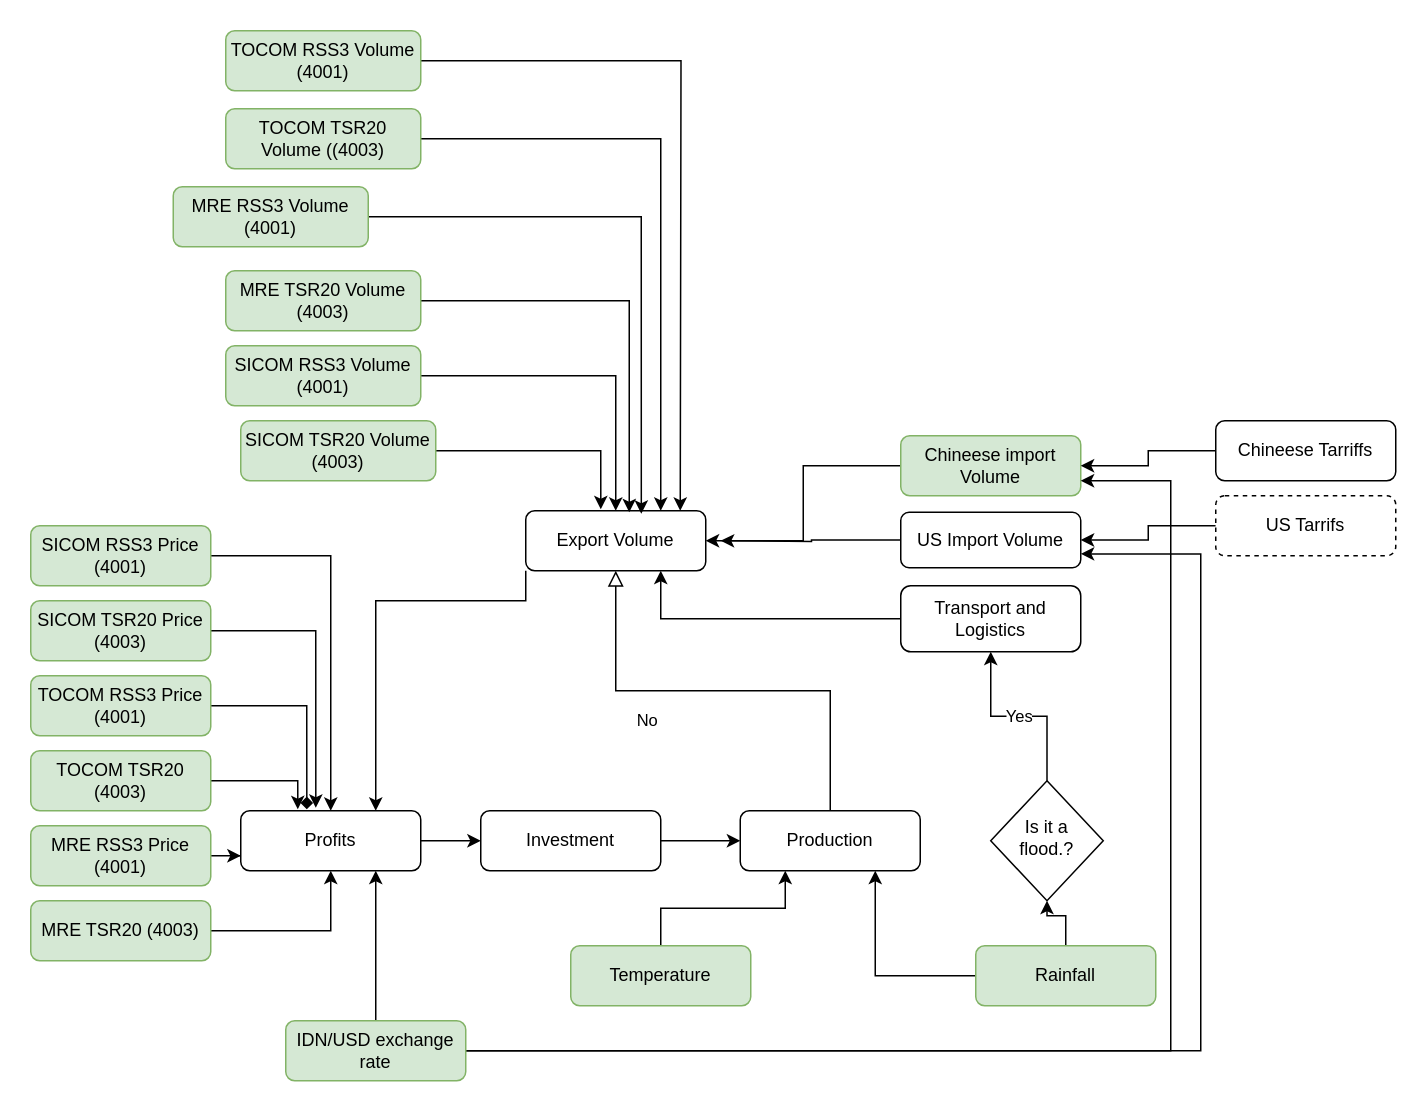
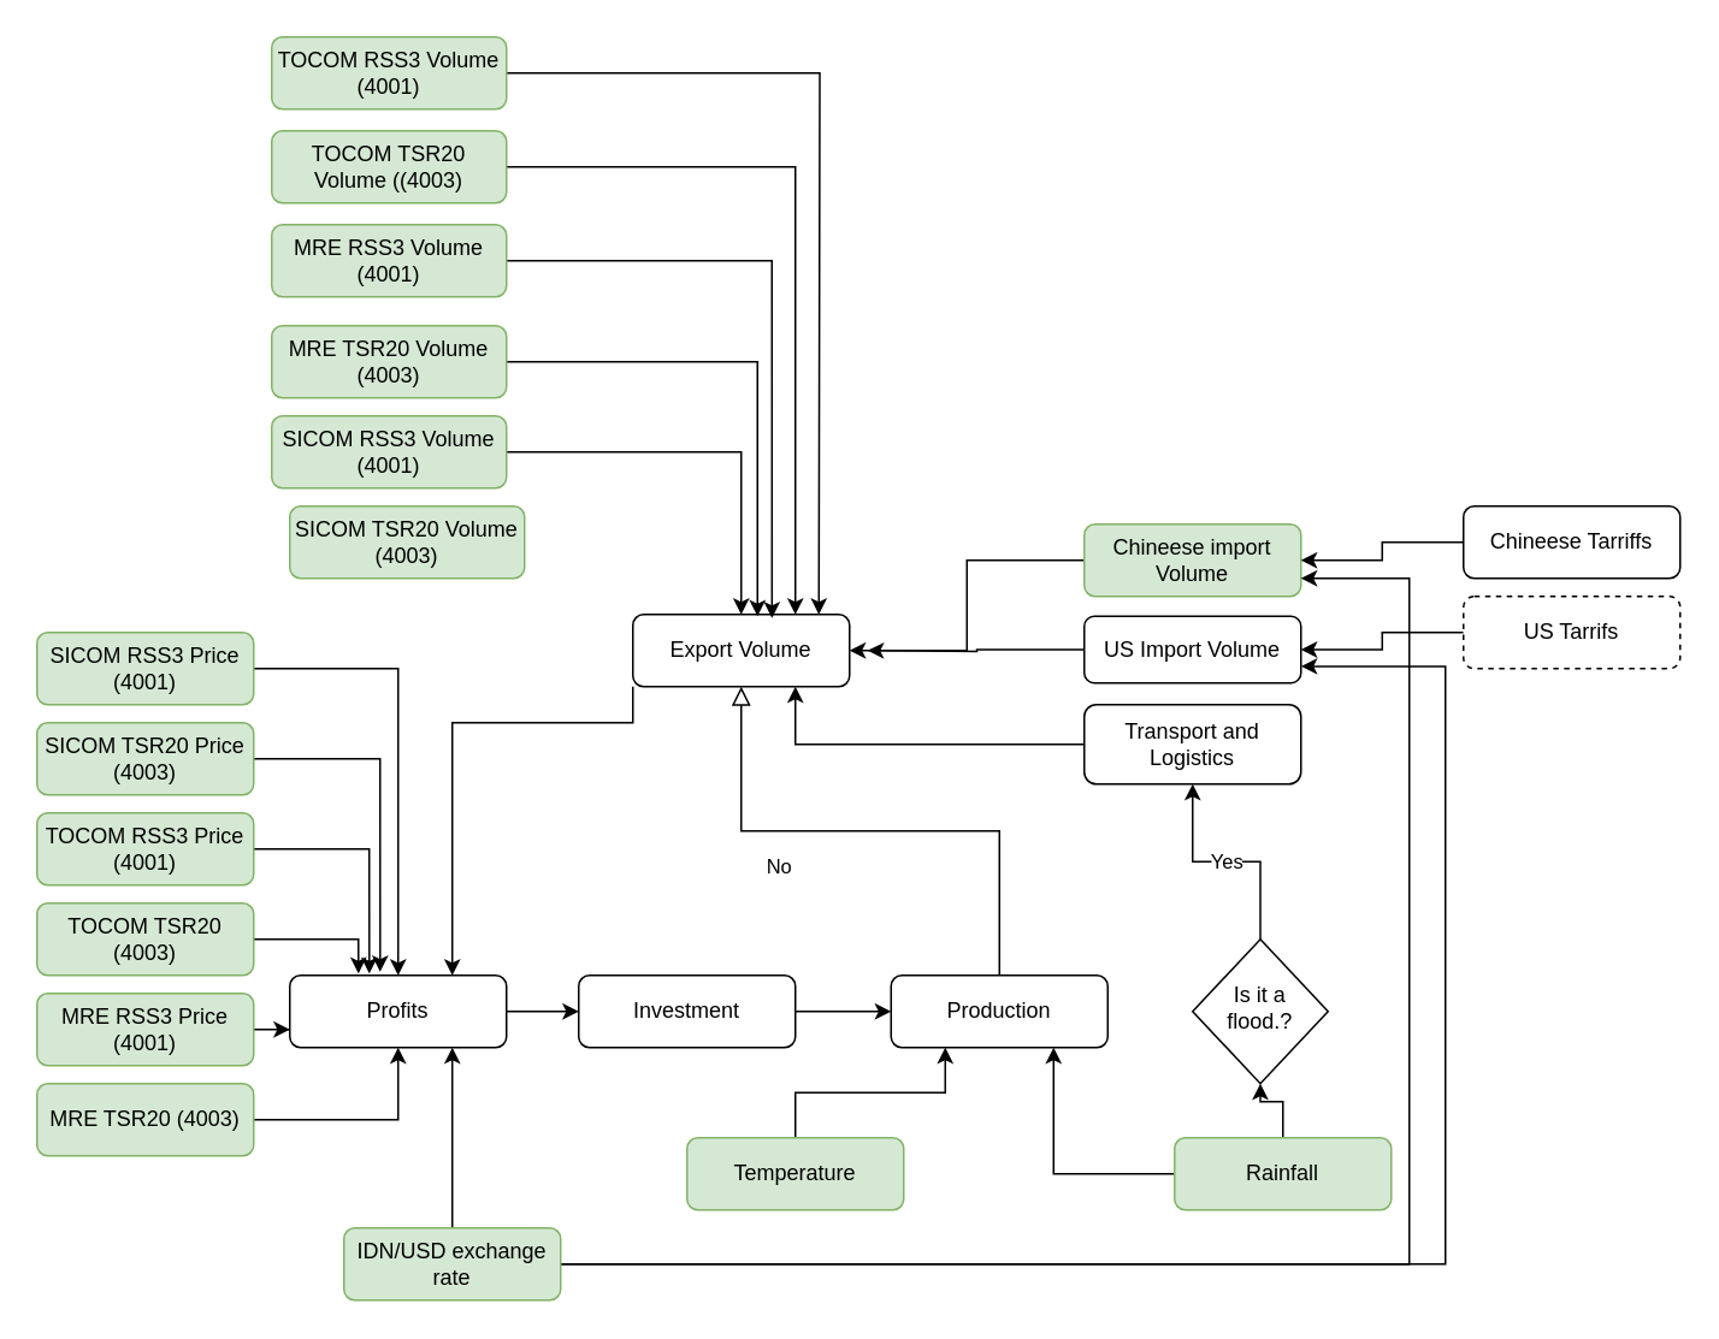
- <mxCell id="46" value="MRE RSS3 Volume (4001)" style="rounded=1;whiteSpace=wrap;html=1;fontSize=12;glass=0;strokeWidth=1;shadow=0;fillColor=#d5e8d4;strokeColor=#82b366;" vertex="1" parent="1"><mxGeometry x="115" y="124" width="130" height="40" as="geometry" /></mxCell>
+ <mxCell id="46" value="MRE RSS3 Volume (4001)" style="rounded=1;whiteSpace=wrap;html=1;fontSize=12;glass=0;strokeWidth=1;shadow=0;fillColor=#d5e8d4;strokeColor=#82b366;" vertex="1" parent="1"><mxGeometry x="150" y="124" width="130" height="40" as="geometry" /></mxCell>
- <mxCell id="27" style="edgeStyle=orthogonalEdgeStyle;rounded=0;orthogonalLoop=1;jettySize=auto;html=1;entryX=0.417;entryY=-0.025;entryDx=0;entryDy=0;entryPerimeter=0;" edge="1" parent="1" source="28" target="6"><mxGeometry relative="1" as="geometry" /></mxCell>
- <mxCell id="35" style="edgeStyle=orthogonalEdgeStyle;rounded=0;orthogonalLoop=1;jettySize=auto;html=1;entryX=0.367;entryY=-0.025;entryDx=0;entryDy=0;entryPerimeter=0;endArrow=diamond;" edge="1" parent="1" source="36" target="11"><mxGeometry relative="1" as="geometry" /></mxCell>
+ <mxCell id="35" style="edgeStyle=orthogonalEdgeStyle;rounded=0;orthogonalLoop=1;jettySize=auto;html=1;entryX=0.367;entryY=-0.025;entryDx=0;entryDy=0;entryPerimeter=0;" edge="1" parent="1" source="36" target="11"><mxGeometry relative="1" as="geometry" /></mxCell>
